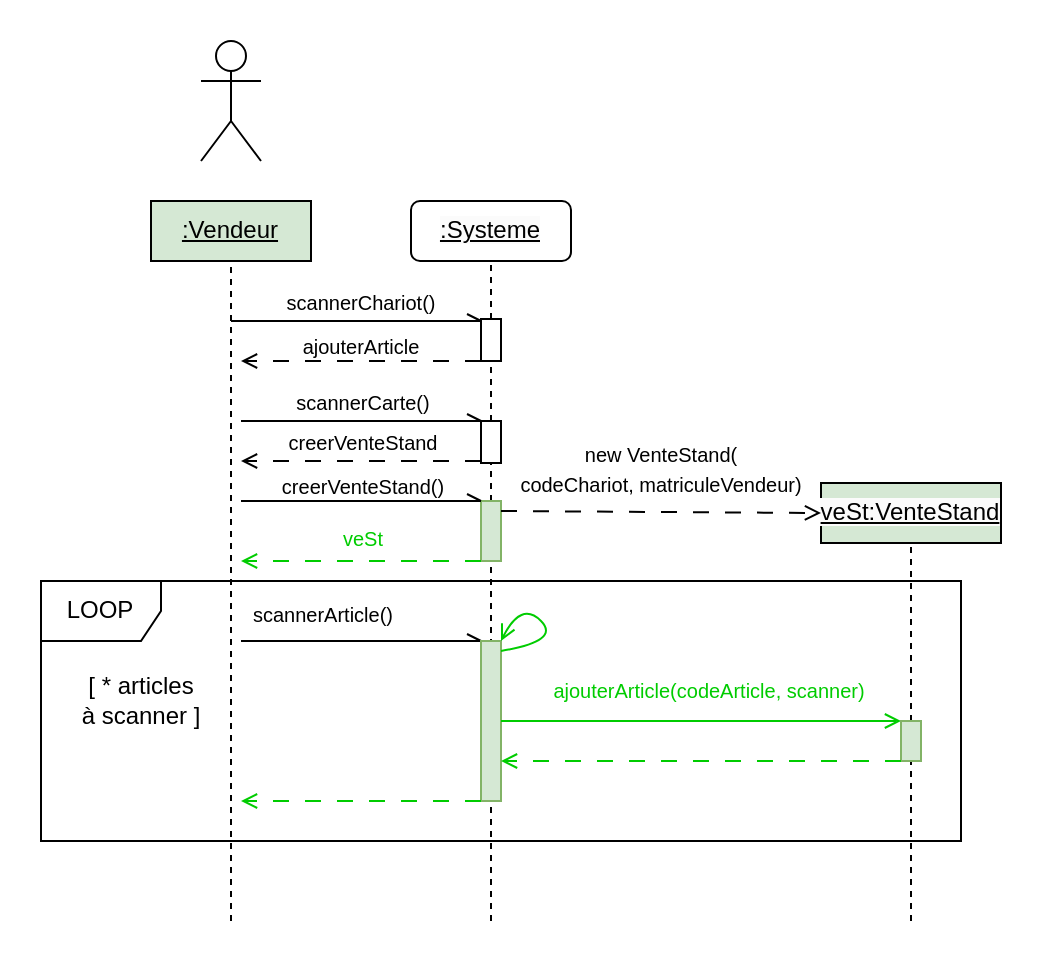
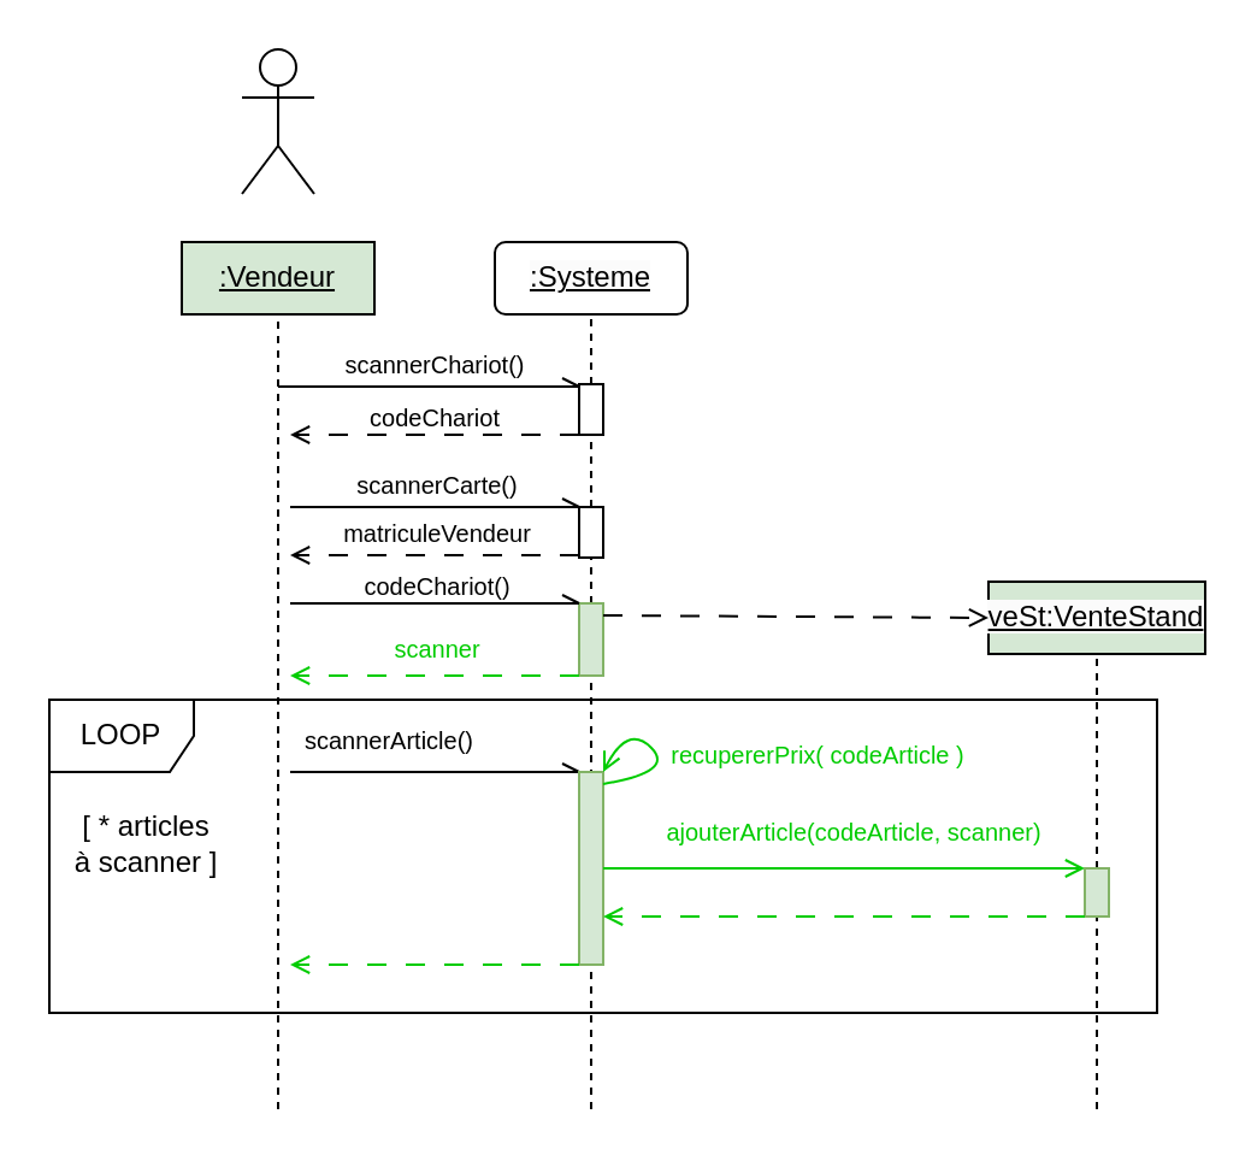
- <mxCell id="14" value="&lt;font style=&quot;font-size: 10px;&quot;&gt;ajouterArticle&lt;/font&gt;" style="text;html=1;align=center;verticalAlign=middle;resizable=0;points=[];autosize=1;strokeColor=none;fillColor=none;" parent="1" vertex="1"><mxGeometry x="140" y="157.5" width="80" height="30" as="geometry" /></mxCell>
+ <mxCell id="14" value="&lt;font style=&quot;font-size: 10px;&quot;&gt;codeChariot&lt;/font&gt;" style="text;html=1;align=center;verticalAlign=middle;resizable=0;points=[];autosize=1;strokeColor=none;fillColor=none;" parent="1" vertex="1"><mxGeometry x="140" y="157.5" width="80" height="30" as="geometry" /></mxCell>
- <mxCell id="20" value="&lt;font style=&quot;font-size: 10px;&quot;&gt;creerVenteStand&lt;/font&gt;" style="text;html=1;align=center;verticalAlign=middle;resizable=0;points=[];autosize=1;strokeColor=none;fillColor=none;" parent="1" vertex="1"><mxGeometry x="131" y="205.5" width="100" height="30" as="geometry" /></mxCell>
+ <mxCell id="20" value="&lt;font style=&quot;font-size: 10px;&quot;&gt;matriculeVendeur&lt;/font&gt;" style="text;html=1;align=center;verticalAlign=middle;resizable=0;points=[];autosize=1;strokeColor=none;fillColor=none;" parent="1" vertex="1"><mxGeometry x="131" y="205.5" width="100" height="30" as="geometry" /></mxCell>
- <mxCell id="26" value="&lt;font style=&quot;font-size: 10px;&quot;&gt;new VenteStand(&lt;br&gt;codeChariot, matriculeVendeur)&lt;/font&gt;" style="text;html=1;align=center;verticalAlign=middle;resizable=0;points=[];autosize=1;strokeColor=none;fillColor=none;" parent="1" vertex="1"><mxGeometry x="250" y="214" width="160" height="40" as="geometry" /></mxCell>
- <mxCell id="24" value="&lt;font style=&quot;font-size: 10px;&quot;&gt;creerVenteStand()&lt;/font&gt;" style="text;html=1;align=center;verticalAlign=middle;resizable=0;points=[];autosize=1;strokeColor=none;fillColor=none;" parent="1" vertex="1"><mxGeometry x="131" y="228" width="100" height="30" as="geometry" /></mxCell>
+ <mxCell id="24" value="&lt;font style=&quot;font-size: 10px;&quot;&gt;codeChariot()&lt;/font&gt;" style="text;html=1;align=center;verticalAlign=middle;resizable=0;points=[];autosize=1;strokeColor=none;fillColor=none;" parent="1" vertex="1"><mxGeometry x="131" y="228" width="100" height="30" as="geometry" /></mxCell>
- <mxCell id="28" value="&lt;font color=&quot;#00cc00&quot; style=&quot;font-size: 10px;&quot;&gt;veSt&lt;/font&gt;" style="text;html=1;align=center;verticalAlign=middle;resizable=0;points=[];autosize=1;strokeColor=none;fillColor=none;" parent="1" vertex="1"><mxGeometry x="161" y="254" width="40" height="30" as="geometry" /></mxCell>
+ <mxCell id="28" value="&lt;font color=&quot;#00cc00&quot; style=&quot;font-size: 10px;&quot;&gt;scanner&lt;/font&gt;" style="text;html=1;align=center;verticalAlign=middle;resizable=0;points=[];autosize=1;strokeColor=none;fillColor=none;" parent="1" vertex="1"><mxGeometry x="161" y="254" width="40" height="30" as="geometry" /></mxCell>
+ <mxCell id="35" value="&lt;span style=&quot;font-size: 10px;&quot;&gt;&lt;font color=&quot;#00cc00&quot;&gt;recupererPrix( codeArticle )&lt;/font&gt;&lt;/span&gt;" style="text;html=1;align=center;verticalAlign=middle;resizable=0;points=[];autosize=1;strokeColor=none;fillColor=none;" parent="1" vertex="1"><mxGeometry x="264" y="298" width="150" height="30" as="geometry" /></mxCell>
- <mxCell id="30" value="[ * articles&lt;br&gt;à scanner ]" style="text;html=1;align=center;verticalAlign=middle;resizable=0;points=[];autosize=1;strokeColor=none;fillColor=none;" parent="1" vertex="1"><mxGeometry x="30" y="330" width="80" height="40" as="geometry" /></mxCell>
+ <mxCell id="30" value="[ * articles&lt;br&gt;à scanner ]" style="text;html=1;align=center;verticalAlign=middle;resizable=0;points=[];autosize=1;strokeColor=none;fillColor=none;" parent="1" vertex="1"><mxGeometry x="20" y="330" width="80" height="40" as="geometry" /></mxCell>
